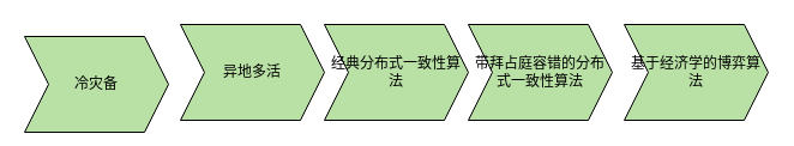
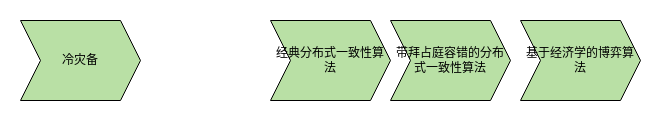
- <mxCell id="3" value="异地多活" style="shape=step;perimeter=stepPerimeter;whiteSpace=wrap;html=1;fixedSize=1;fillColor=#B9E0A5;" vertex="1" parent="1"><mxGeometry x="150" y="20" width="120" height="80" as="geometry" /></mxCell>
- <mxCell id="2" value="冷灾备" style="shape=step;perimeter=stepPerimeter;whiteSpace=wrap;html=1;fixedSize=1;fillColor=#B9E0A5;" vertex="1" parent="1"><mxGeometry x="20" y="30" width="120" height="80" as="geometry" /></mxCell>
+ <mxCell id="2" value="冷灾备" style="shape=step;perimeter=stepPerimeter;whiteSpace=wrap;html=1;fixedSize=1;fillColor=#B9E0A5;" vertex="1" parent="1"><mxGeometry x="20" y="20" width="120" height="80" as="geometry" /></mxCell>
